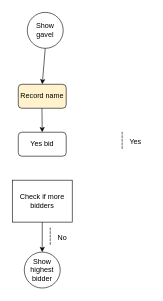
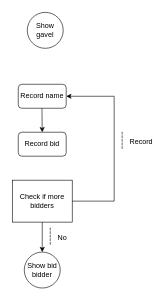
- <mxCell id="4" value="" style="endArrow=classic;html=1;rounded=0;exitX=0.5;exitY=1;exitDx=0;exitDy=0;entryX=0.5;entryY=0;entryDx=0;entryDy=0;" edge="1" parent="1" source="2" target="3"><mxGeometry width="50" height="50" relative="1" as="geometry"><mxPoint x="70" y="450" as="sourcePoint" /><mxPoint x="120" y="400" as="targetPoint" /></mxGeometry></mxCell>
- <mxCell id="3" value="Record name" style="rounded=1;whiteSpace=wrap;html=1;fillColor=#fff2cc;" vertex="1" parent="1"><mxGeometry x="30" y="140" width="80" height="40" as="geometry" /></mxCell>
+ <mxCell id="3" value="Record name" style="rounded=1;whiteSpace=wrap;html=1;" vertex="1" parent="1"><mxGeometry x="30" y="140" width="80" height="40" as="geometry" /></mxCell>
+ <mxCell id="8" value="" style="endArrow=classic;html=1;rounded=0;exitX=1;exitY=0.5;exitDx=0;exitDy=0;entryX=1;entryY=0.5;entryDx=0;entryDy=0;" edge="1" parent="1" source="7" target="3"><mxGeometry width="50" height="50" relative="1" as="geometry"><mxPoint x="120" y="340" as="sourcePoint" /><mxPoint x="190" y="160" as="targetPoint" /><Array as="points"><mxPoint x="190" y="335" /><mxPoint x="190" y="160" /></Array></mxGeometry></mxCell>
- <mxCell id="9" value="Yes" style="shape=partialRectangle;fillColor=none;align=left;verticalAlign=middle;strokeColor=none;spacingLeft=34;rotatable=0;points=[[0,0.5],[1,0.5]];portConstraint=eastwest;dropTarget=0;" vertex="1" parent="1"><mxGeometry x="180" y="220" width="70" height="30" as="geometry" /></mxCell>
+ <mxCell id="9" value="Record" style="shape=partialRectangle;fillColor=none;align=left;verticalAlign=middle;strokeColor=none;spacingLeft=34;rotatable=0;points=[[0,0.5],[1,0.5]];portConstraint=eastwest;dropTarget=0;" vertex="1" parent="1"><mxGeometry x="180" y="220" width="70" height="30" as="geometry" /></mxCell>
- <mxCell id="5" value="Yes bid" style="rounded=1;whiteSpace=wrap;html=1;" vertex="1" parent="1"><mxGeometry x="30" y="220" width="80" height="40" as="geometry" /></mxCell>
+ <mxCell id="5" value="Record bid" style="rounded=1;whiteSpace=wrap;html=1;" vertex="1" parent="1"><mxGeometry x="30" y="220" width="80" height="40" as="geometry" /></mxCell>
- <mxCell id="11" value="Show highest bidder" style="ellipse;whiteSpace=wrap;html=1;aspect=fixed;" vertex="1" parent="1"><mxGeometry x="40" y="420" width="60" height="60" as="geometry" /></mxCell>
+ <mxCell id="11" value="Show bid bidder" style="ellipse;whiteSpace=wrap;html=1;aspect=fixed;" vertex="1" parent="1"><mxGeometry x="40" y="420" width="60" height="60" as="geometry" /></mxCell>
